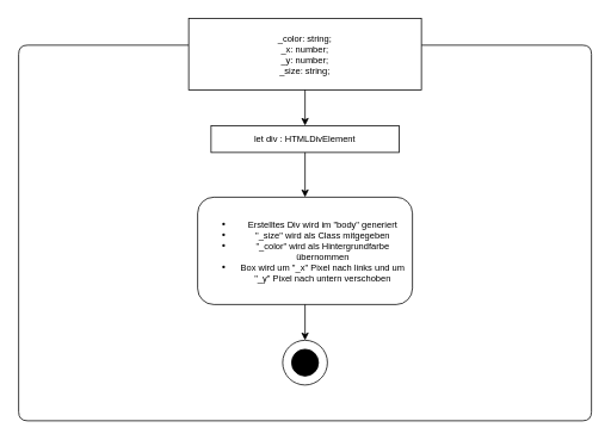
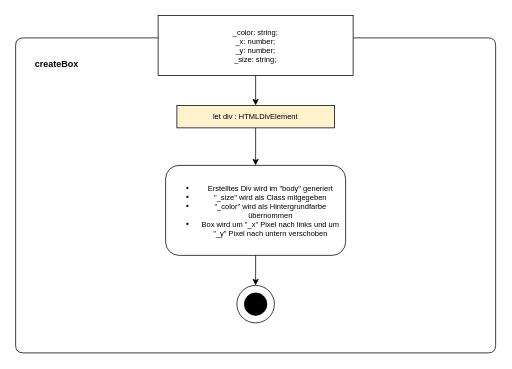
+ <mxCell id="4" value="&lt;font style=&quot;font-size: 12px&quot;&gt;&lt;b&gt;createBox&lt;/b&gt;&lt;/font&gt;" style="text;html=1;strokeColor=none;fillColor=none;align=center;verticalAlign=middle;whiteSpace=wrap;rounded=0;fontSize=10;" vertex="1" parent="1"><mxGeometry x="40" y="70" width="70" height="30" as="geometry" /></mxCell>
- <mxCell id="7" value="let div : HTMLDivElement" style="rounded=0;whiteSpace=wrap;html=1;fontSize=10;" vertex="1" parent="1"><mxGeometry x="235" y="140" width="210" height="30" as="geometry" /></mxCell>
+ <mxCell id="7" value="let div : HTMLDivElement" style="rounded=0;whiteSpace=wrap;html=1;fontSize=10;fillColor=#fff2cc;" vertex="1" parent="1"><mxGeometry x="235" y="140" width="210" height="30" as="geometry" /></mxCell>
